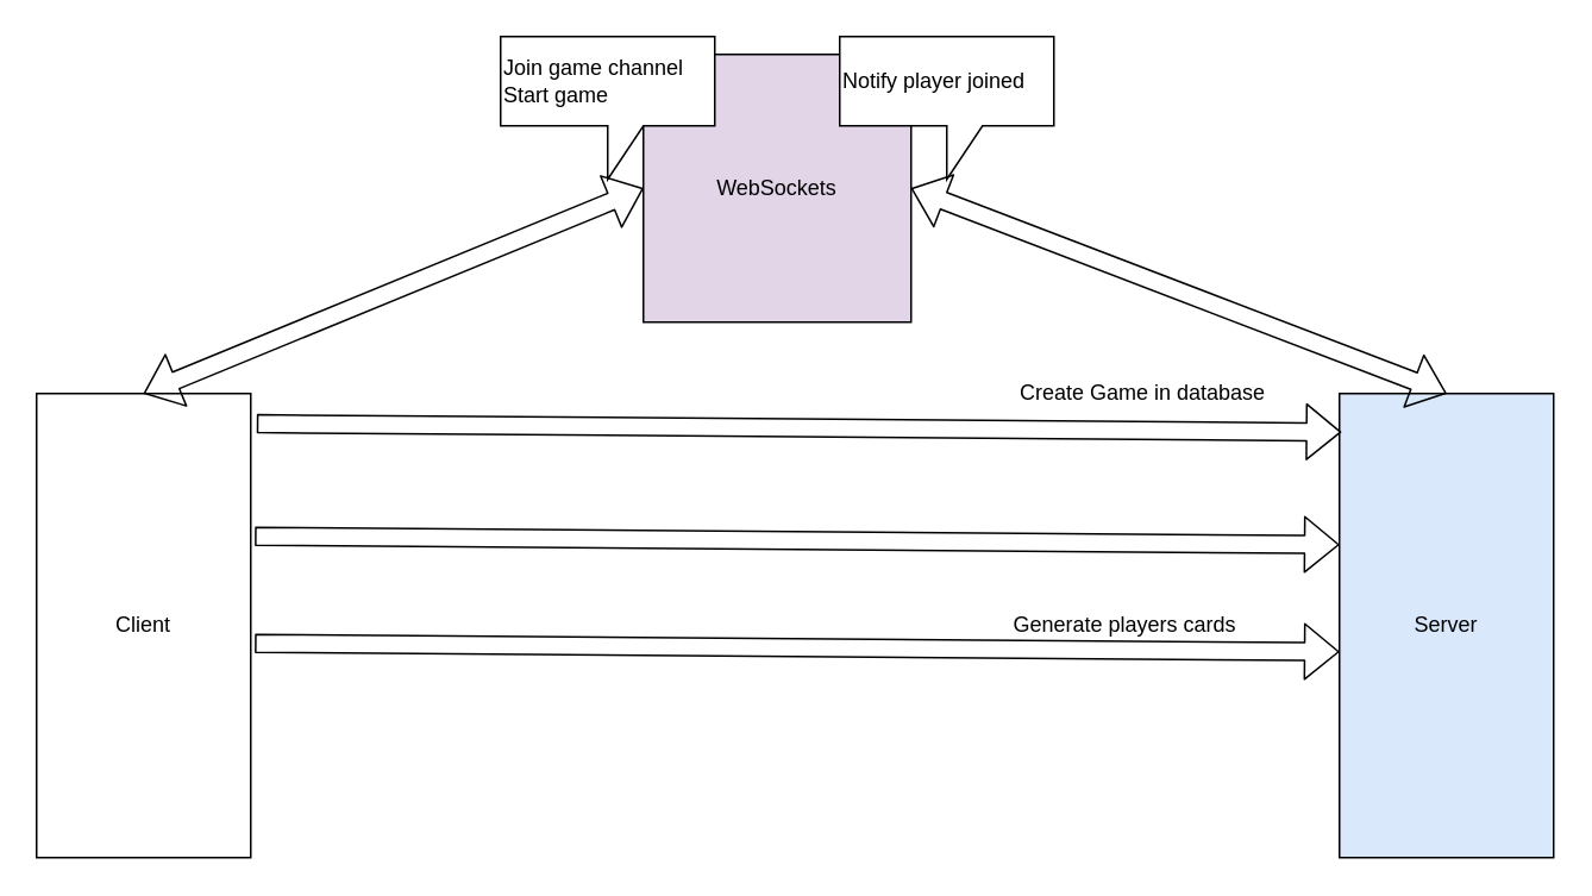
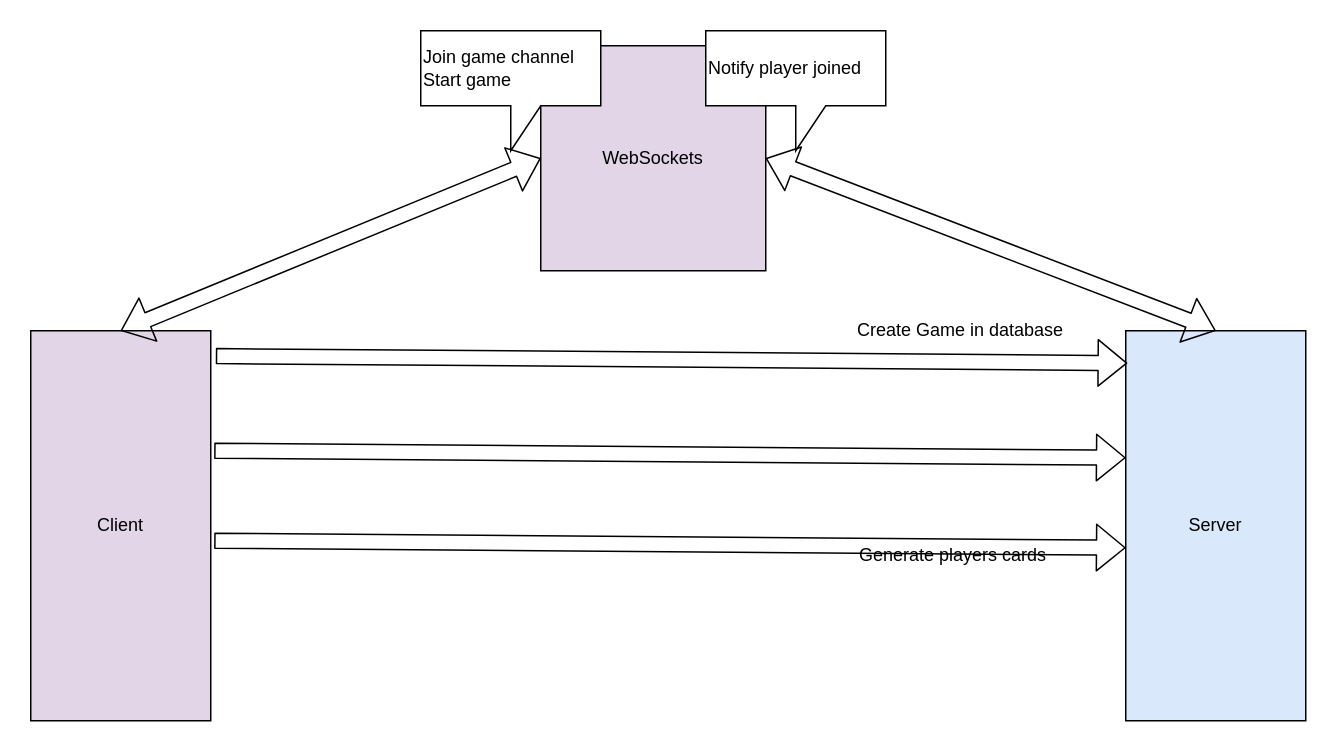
- <mxCell id="2" value="Client" style="rounded=0;whiteSpace=wrap;html=1;" vertex="1" parent="1"><mxGeometry y="220" width="120" height="260" as="geometry" x="20" /></mxCell>
+ <mxCell id="2" value="Client" style="rounded=0;whiteSpace=wrap;html=1;fillColor=#e1d5e7;" vertex="1" parent="1"><mxGeometry y="220" width="120" height="260" as="geometry" x="20" /></mxCell>
- <mxCell id="10" value="Generate players cards" style="text;html=1;strokeColor=none;fillColor=none;align=center;verticalAlign=middle;whiteSpace=wrap;rounded=0;" vertex="1" parent="1"><mxGeometry x="530" y="340" width="200" height="20" as="geometry" /></mxCell>
+ <mxCell id="10" value="Generate players cards" style="text;html=1;strokeColor=none;fillColor=none;align=center;verticalAlign=middle;whiteSpace=wrap;rounded=0;" vertex="1" parent="1"><mxGeometry x="535" y="360" width="200" height="20" as="geometry" /></mxCell>
